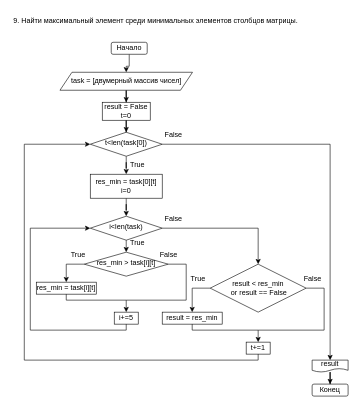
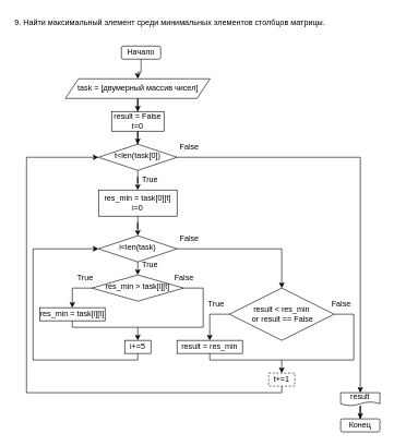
- <mxCell id="36" value="t+=1" style="rounded=0;whiteSpace=wrap;html=1;" vertex="1" parent="1"><mxGeometry x="410" y="570" width="40" height="20" as="geometry" /></mxCell>
+ <mxCell id="36" value="t+=1" style="rounded=0;whiteSpace=wrap;html=1;dashed=1;" vertex="1" parent="1"><mxGeometry x="410" y="570" width="40" height="20" as="geometry" /></mxCell>
